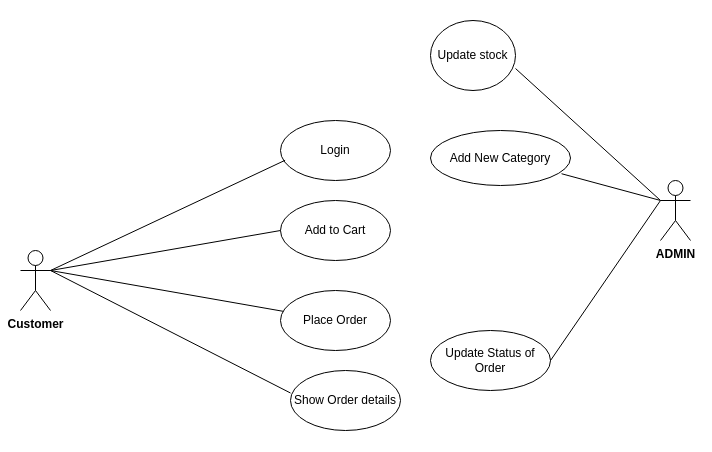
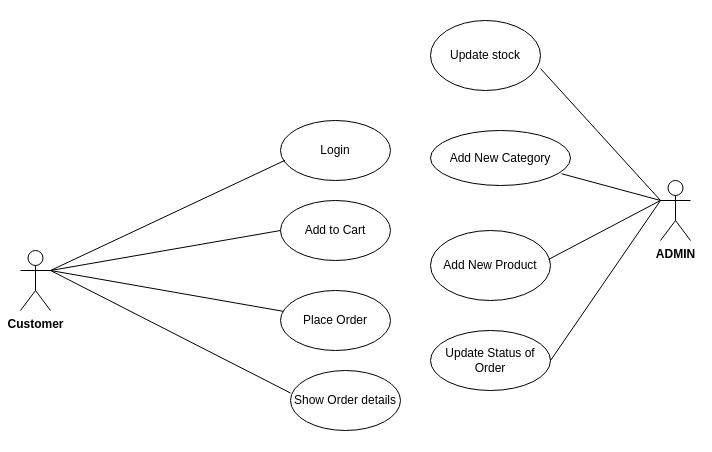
- <mxCell id="12" value="Update stock" style="ellipse;whiteSpace=wrap;html=1;" vertex="1" parent="1"><mxGeometry x="430" y="20" width="85" height="70" as="geometry" /></mxCell>
+ <mxCell id="12" value="Update stock" style="ellipse;whiteSpace=wrap;html=1;" vertex="1" parent="1"><mxGeometry x="430" y="20" width="110" height="70" as="geometry" /></mxCell>
+ <mxCell id="18" value="" style="endArrow=none;html=1;rounded=0;exitX=0.983;exitY=0.414;exitDx=0;exitDy=0;exitPerimeter=0;entryX=0;entryY=0.333;entryDx=0;entryDy=0;entryPerimeter=0;" edge="1" parent="1" source="14" target="3"><mxGeometry width="50" height="50" relative="1" as="geometry"><mxPoint x="552.97" y="186.97" as="sourcePoint" /><mxPoint x="670" y="216.247" as="targetPoint" /></mxGeometry></mxCell>
+ <mxCell id="14" value="Add New Product" style="ellipse;whiteSpace=wrap;html=1;" vertex="1" parent="1"><mxGeometry x="430" y="230" width="120" height="70" as="geometry" /></mxCell>
